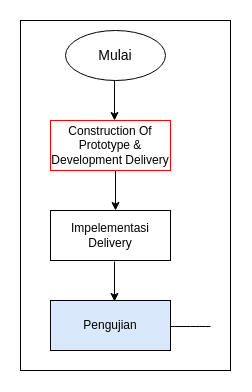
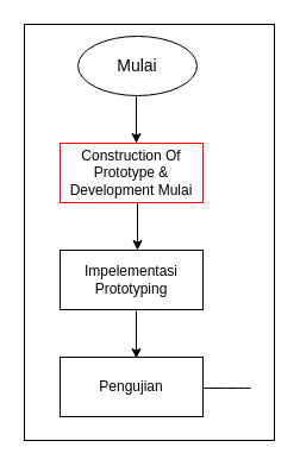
- <mxCell id="18" value="Construction Of Prototype &amp;amp; Development Delivery" style="rounded=0;whiteSpace=wrap;html=1;strokeWidth=1;strokeColor=#FF0000;" vertex="1" parent="1"><mxGeometry x="50" y="120" width="120" height="50" as="geometry" /></mxCell>
+ <mxCell id="18" value="Construction Of Prototype &amp;amp; Development Mulai" style="rounded=0;whiteSpace=wrap;html=1;strokeWidth=1;strokeColor=#FF0000;" vertex="1" parent="1"><mxGeometry x="50" y="120" width="120" height="50" as="geometry" /></mxCell>
- <mxCell id="12" value="Impelementasi Delivery" style="rounded=0;whiteSpace=wrap;html=1;strokeWidth=1;" vertex="1" parent="1"><mxGeometry x="50" y="210" width="120" height="50" as="geometry" /></mxCell>
+ <mxCell id="12" value="Impelementasi Prototyping" style="rounded=0;whiteSpace=wrap;html=1;strokeWidth=1;" vertex="1" parent="1"><mxGeometry x="50" y="210" width="120" height="50" as="geometry" /></mxCell>
- <mxCell id="13" value="Pengujian" style="rounded=0;whiteSpace=wrap;html=1;strokeWidth=1;fillColor=#dae8fc;" vertex="1" parent="1"><mxGeometry x="50" y="300" width="120" height="50" as="geometry" /></mxCell>
+ <mxCell id="13" value="Pengujian" style="rounded=0;whiteSpace=wrap;html=1;strokeWidth=1;" vertex="1" parent="1"><mxGeometry x="50" y="300" width="120" height="50" as="geometry" /></mxCell>
